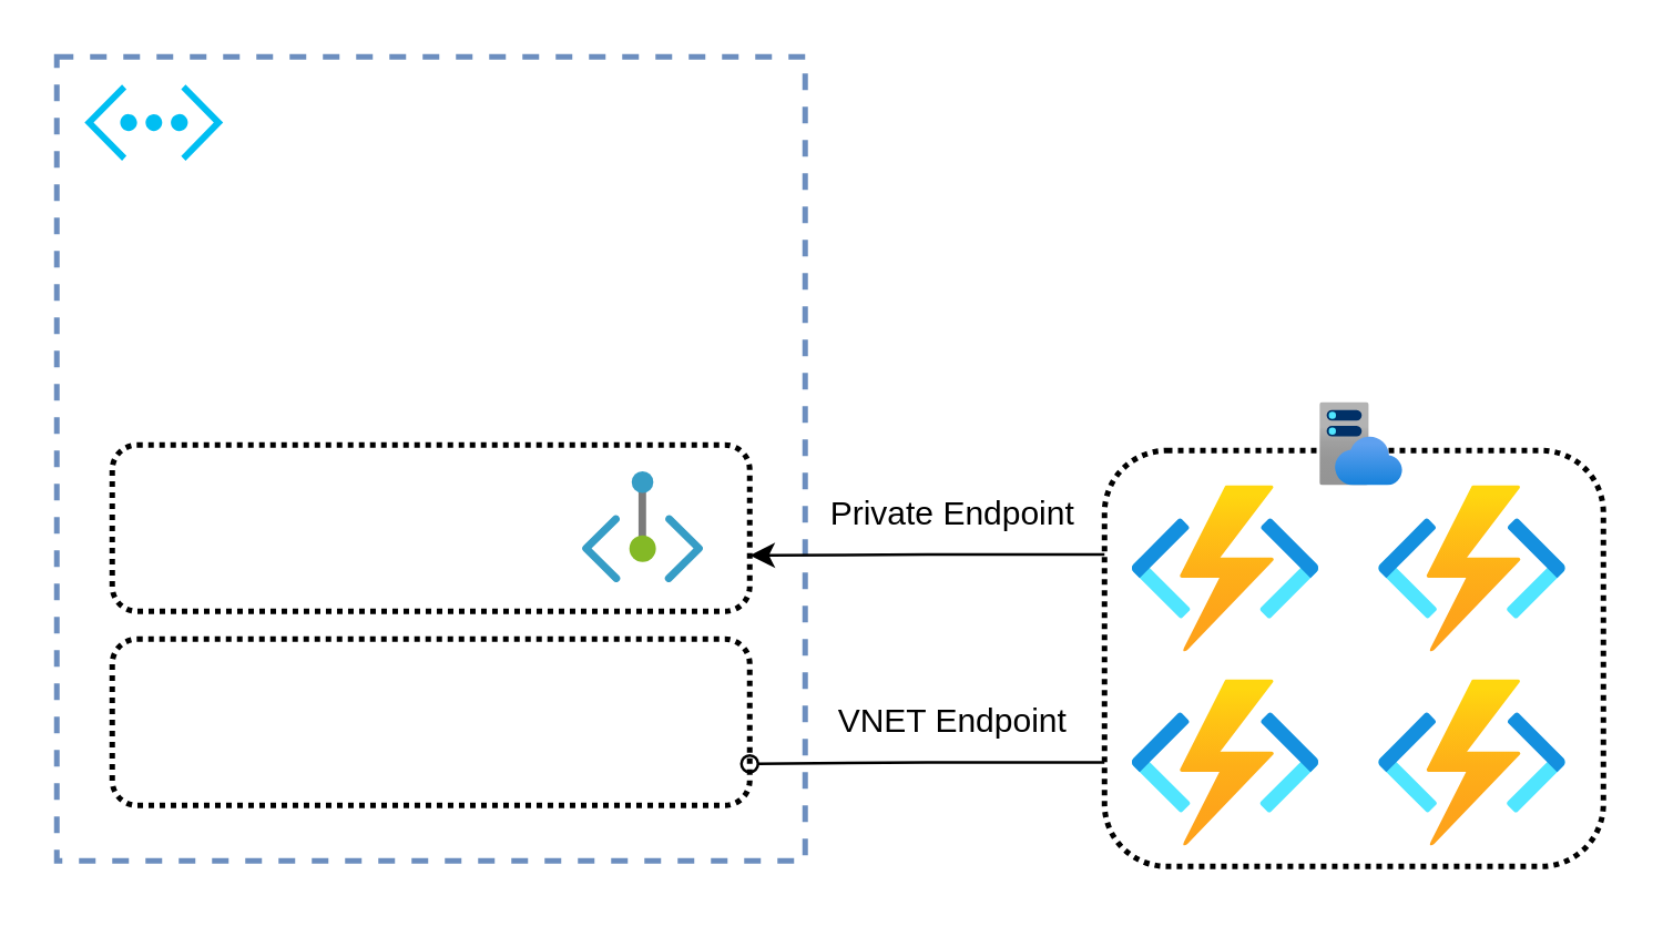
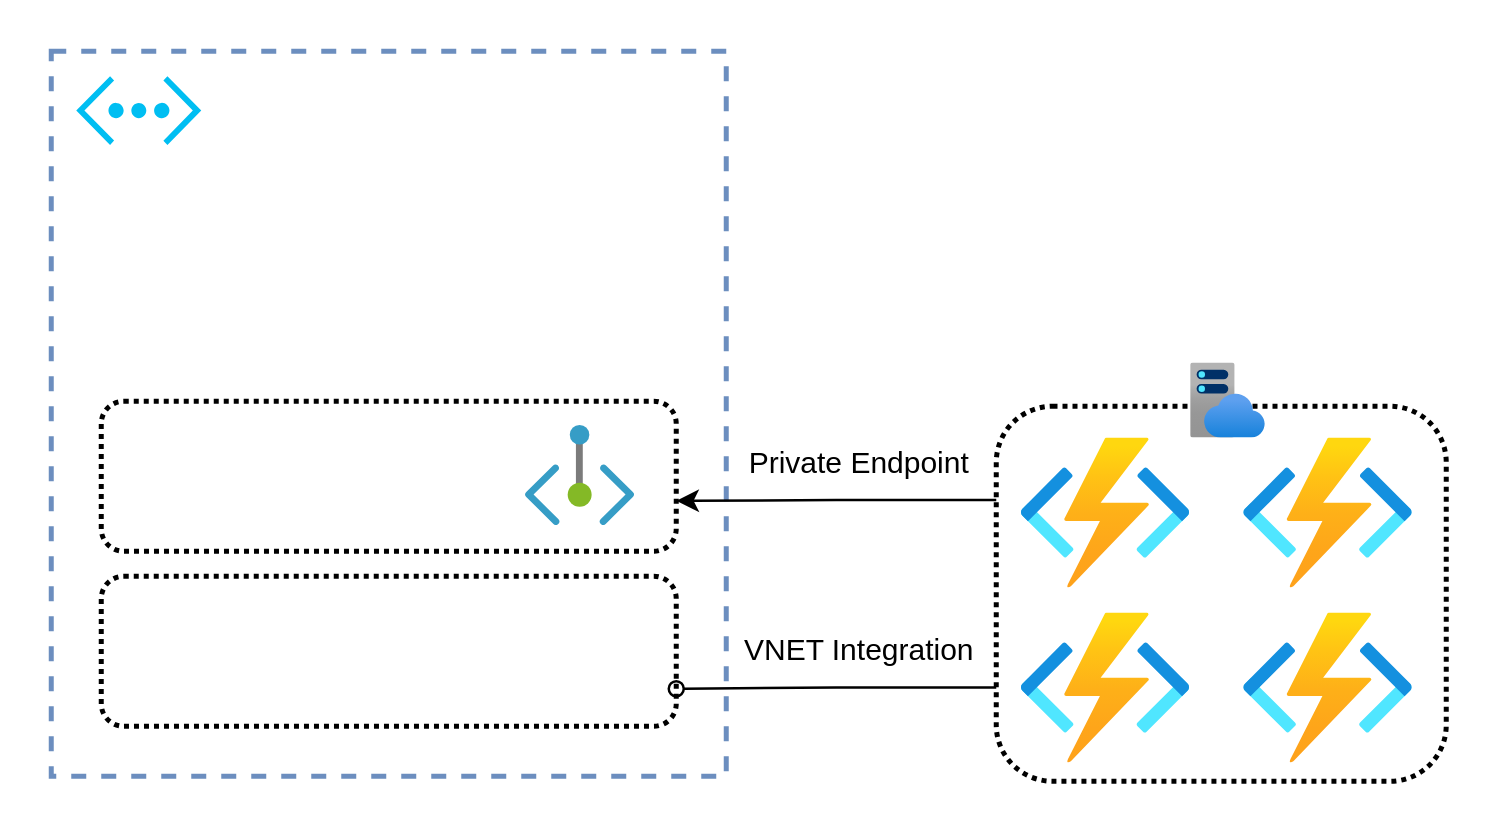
- <mxCell id="15" value="VNET Endpoint" style="text;html=1;align=center;verticalAlign=middle;resizable=0;points=[];autosize=1;strokeColor=none;fillColor=none;" vertex="1" parent="1"><mxGeometry x="283" y="245" width="120" height="30" as="geometry" /></mxCell>
+ <mxCell id="15" value="VNET Integration" style="text;html=1;align=center;verticalAlign=middle;resizable=0;points=[];autosize=1;strokeColor=none;fillColor=none;" vertex="1" parent="1"><mxGeometry x="283" y="245" width="120" height="30" as="geometry" /></mxCell>
